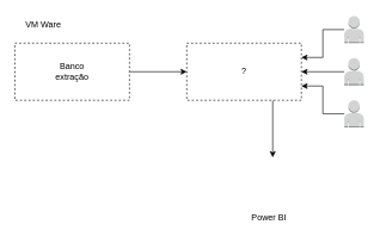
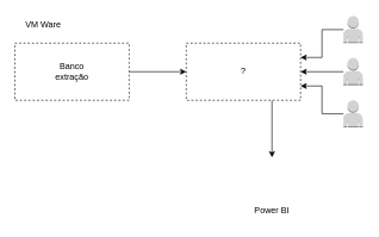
- <mxCell id="15" value="Power BI" style="text;html=1;strokeColor=none;fillColor=none;align=center;verticalAlign=middle;whiteSpace=wrap;rounded=0;dashed=1;" vertex="1" parent="1"><mxGeometry x="330" y="290" width="90" height="30" as="geometry" /></mxCell>
+ <mxCell id="15" value="Power BI" style="text;html=1;strokeColor=none;fillColor=none;align=center;verticalAlign=middle;whiteSpace=wrap;rounded=0;dashed=1;" vertex="1" parent="1"><mxGeometry x="335" y="280" width="90" height="30" as="geometry" /></mxCell>
